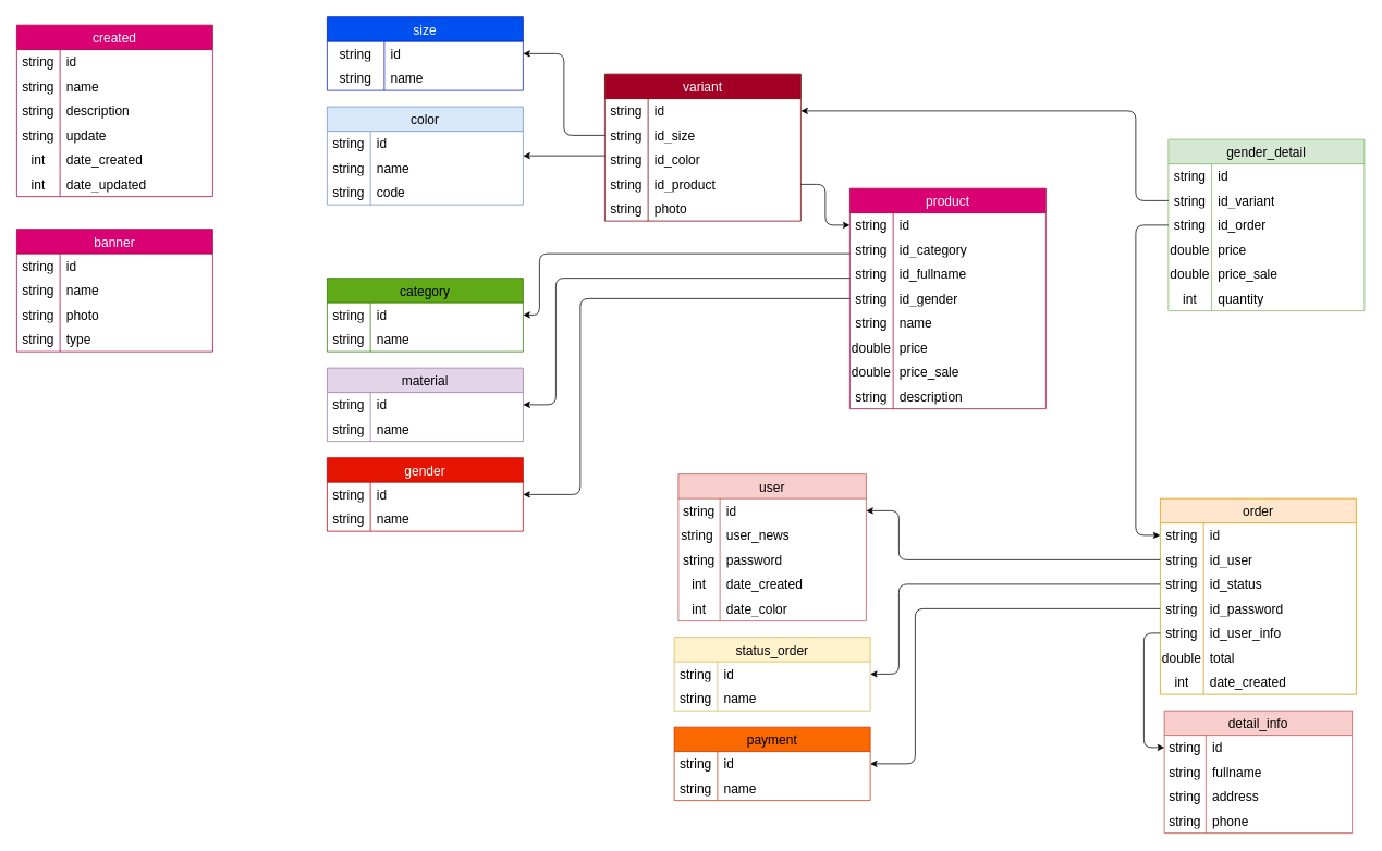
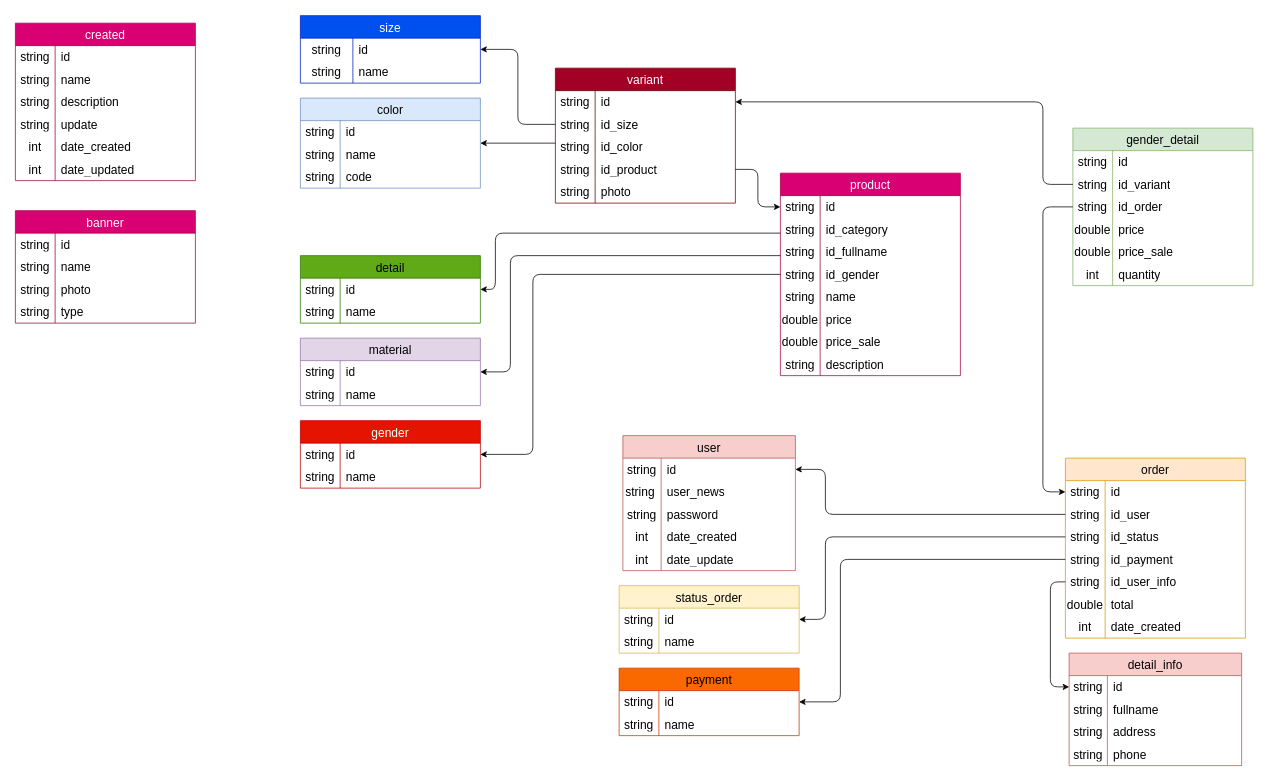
- <mxCell id="60" value="category" style="shape=table;startSize=30;container=1;collapsible=0;childLayout=tableLayout;fixedRows=1;rowLines=0;fontStyle=0;strokeColor=#2D7600;fontSize=16;fillColor=#60a917;fontColor=#000000;" parent="1" vertex="1"><mxGeometry x="400" y="340" width="240" height="90" as="geometry" /></mxCell>
+ <mxCell id="60" value="detail" style="shape=table;startSize=30;container=1;collapsible=0;childLayout=tableLayout;fixedRows=1;rowLines=0;fontStyle=0;strokeColor=#2D7600;fontSize=16;fillColor=#60a917;fontColor=#000000;" parent="1" vertex="1"><mxGeometry x="400" y="340" width="240" height="90" as="geometry" /></mxCell>
- <mxCell id="17" value="date_color" style="shape=partialRectangle;html=1;whiteSpace=wrap;connectable=0;fillColor=none;top=0;left=0;bottom=0;right=0;align=left;spacingLeft=6;overflow=hidden;strokeColor=inherit;fontSize=16;" parent="15" vertex="1"><mxGeometry x="51" width="179" height="30" as="geometry"><mxRectangle width="179" height="30" as="alternateBounds" /></mxGeometry></mxCell>
+ <mxCell id="17" value="date_update" style="shape=partialRectangle;html=1;whiteSpace=wrap;connectable=0;fillColor=none;top=0;left=0;bottom=0;right=0;align=left;spacingLeft=6;overflow=hidden;strokeColor=inherit;fontSize=16;" parent="15" vertex="1"><mxGeometry x="51" width="179" height="30" as="geometry"><mxRectangle width="179" height="30" as="alternateBounds" /></mxGeometry></mxCell>
- <mxCell id="86" value="id_password" style="shape=partialRectangle;html=1;whiteSpace=wrap;connectable=0;fillColor=none;top=0;left=0;bottom=0;right=0;align=left;spacingLeft=6;overflow=hidden;strokeColor=inherit;fontSize=16;" parent="84" vertex="1"><mxGeometry x="53" width="187" height="30" as="geometry"><mxRectangle width="187" height="30" as="alternateBounds" /></mxGeometry></mxCell>
+ <mxCell id="86" value="id_payment" style="shape=partialRectangle;html=1;whiteSpace=wrap;connectable=0;fillColor=none;top=0;left=0;bottom=0;right=0;align=left;spacingLeft=6;overflow=hidden;strokeColor=inherit;fontSize=16;" parent="84" vertex="1"><mxGeometry x="53" width="187" height="30" as="geometry"><mxRectangle width="187" height="30" as="alternateBounds" /></mxGeometry></mxCell>
